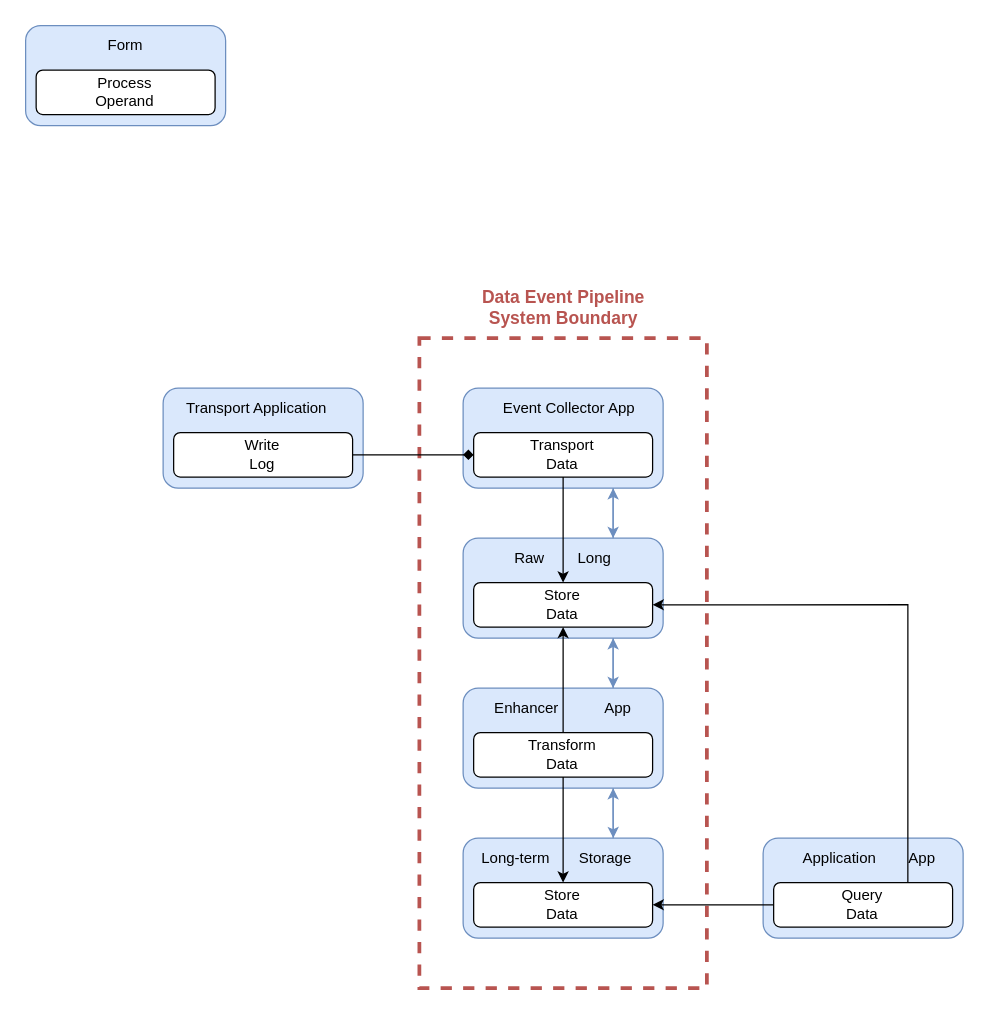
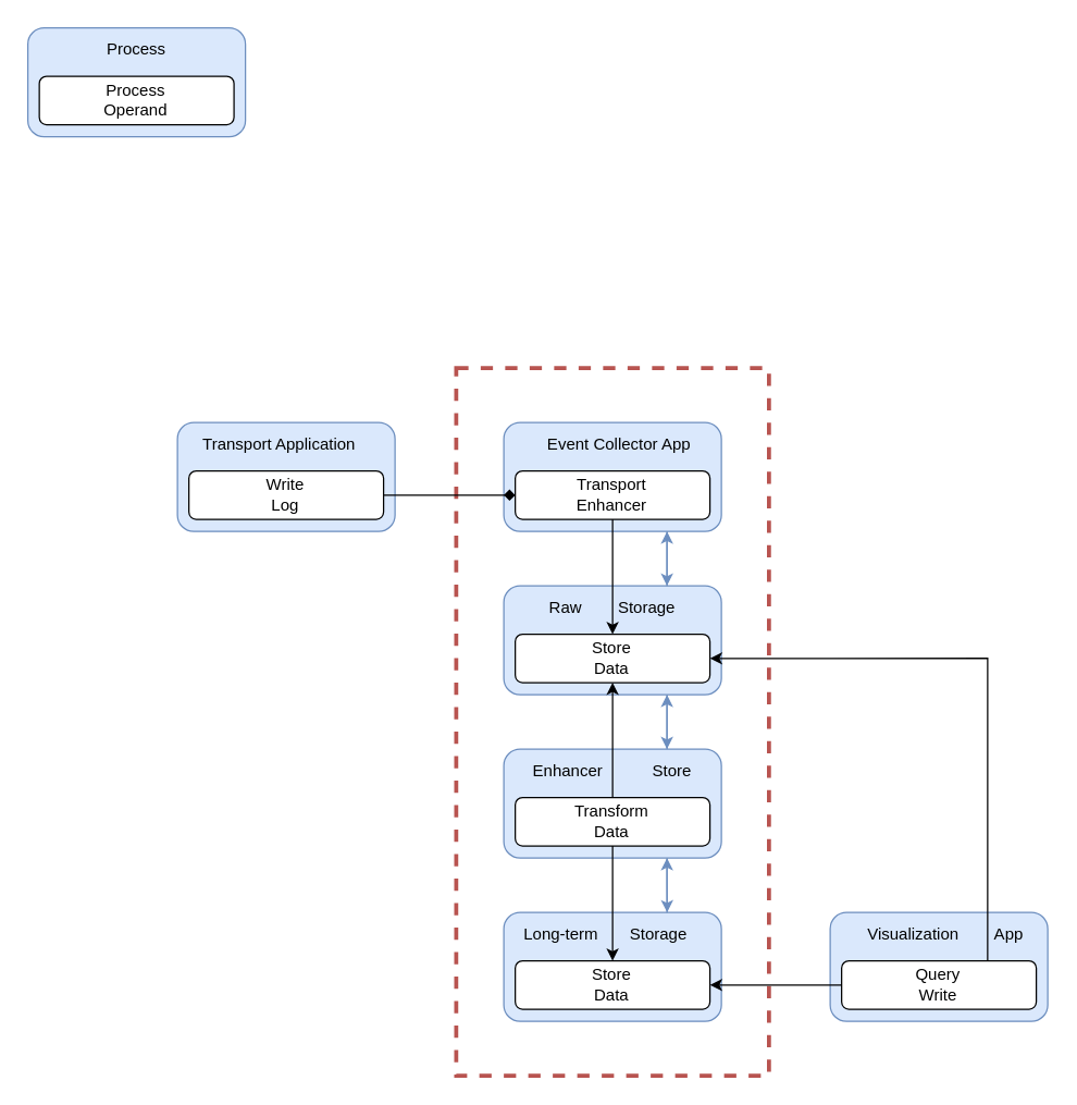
- <mxCell id="6" value="Form" style="text;html=1;strokeColor=none;fillColor=none;align=center;verticalAlign=middle;whiteSpace=wrap;rounded=0;" parent="3" vertex="1"><mxGeometry y="2.667" width="160" height="26.667" as="geometry" /></mxCell>
+ <mxCell id="6" value="Process" style="text;html=1;strokeColor=none;fillColor=none;align=center;verticalAlign=middle;whiteSpace=wrap;rounded=0;" parent="3" vertex="1"><mxGeometry y="2.667" width="160" height="26.667" as="geometry" /></mxCell>
- <mxCell id="33" value="Data Event Pipeline&lt;br style=&quot;font-size: 14px;&quot;&gt;System Boundary" style="text;html=1;strokeColor=none;fillColor=none;align=center;verticalAlign=middle;whiteSpace=wrap;rounded=0;dashed=1;fontSize=14;fontStyle=1;fontColor=#B85450;" parent="1" vertex="1"><mxGeometry x="377.5" y="230" width="145" height="30" as="geometry" /></mxCell>
- <mxCell id="17" value="Transport&lt;br&gt;Data" style="text;html=1;strokeColor=none;fillColor=none;align=center;verticalAlign=middle;whiteSpace=wrap;rounded=0;" parent="13" vertex="1"><mxGeometry x="8.421" y="35.556" width="143.158" height="35.556" as="geometry" /></mxCell>
+ <mxCell id="17" value="Transport&lt;br&gt;Enhancer" style="text;html=1;strokeColor=none;fillColor=none;align=center;verticalAlign=middle;whiteSpace=wrap;rounded=0;" parent="13" vertex="1"><mxGeometry x="8.421" y="35.556" width="143.158" height="35.556" as="geometry" /></mxCell>
- <mxCell id="21" value="Raw&amp;nbsp; &amp;nbsp; &amp;nbsp; &amp;nbsp; Long" style="text;html=1;strokeColor=none;fillColor=none;align=center;verticalAlign=middle;whiteSpace=wrap;rounded=0;" parent="18" vertex="1"><mxGeometry y="2.667" width="160" height="26.667" as="geometry" /></mxCell>
+ <mxCell id="21" value="Raw&amp;nbsp; &amp;nbsp; &amp;nbsp; &amp;nbsp; Storage" style="text;html=1;strokeColor=none;fillColor=none;align=center;verticalAlign=middle;whiteSpace=wrap;rounded=0;" parent="18" vertex="1"><mxGeometry y="2.667" width="160" height="26.667" as="geometry" /></mxCell>
- <mxCell id="38" value="Enhancer&amp;nbsp; &amp;nbsp; &amp;nbsp; &amp;nbsp; &amp;nbsp; &amp;nbsp;App" style="text;html=1;strokeColor=none;fillColor=none;align=center;verticalAlign=middle;whiteSpace=wrap;rounded=0;" parent="1" vertex="1"><mxGeometry x="370" y="552.667" width="160" height="26.667" as="geometry" /></mxCell>
+ <mxCell id="38" value="Enhancer&amp;nbsp; &amp;nbsp; &amp;nbsp; &amp;nbsp; &amp;nbsp; &amp;nbsp;Store" style="text;html=1;strokeColor=none;fillColor=none;align=center;verticalAlign=middle;whiteSpace=wrap;rounded=0;" parent="1" vertex="1"><mxGeometry x="370" y="552.667" width="160" height="26.667" as="geometry" /></mxCell>
- <mxCell id="31" value="Application&amp;nbsp; &amp;nbsp; &amp;nbsp; &amp;nbsp; App" style="text;html=1;strokeColor=none;fillColor=none;align=center;verticalAlign=middle;whiteSpace=wrap;rounded=0;" parent="28" vertex="1"><mxGeometry x="10" y="2.67" width="150" height="26.67" as="geometry" /></mxCell>
+ <mxCell id="31" value="Visualization&amp;nbsp; &amp;nbsp; &amp;nbsp; &amp;nbsp; App" style="text;html=1;strokeColor=none;fillColor=none;align=center;verticalAlign=middle;whiteSpace=wrap;rounded=0;" parent="28" vertex="1"><mxGeometry x="10" y="2.67" width="150" height="26.67" as="geometry" /></mxCell>
- <mxCell id="32" value="Query&lt;br&gt;Data" style="text;html=1;strokeColor=none;fillColor=none;align=center;verticalAlign=middle;whiteSpace=wrap;rounded=0;" parent="28" vertex="1"><mxGeometry x="8.421" y="35.556" width="143.158" height="35.556" as="geometry" /></mxCell>
+ <mxCell id="32" value="Query&lt;br&gt;Write" style="text;html=1;strokeColor=none;fillColor=none;align=center;verticalAlign=middle;whiteSpace=wrap;rounded=0;" parent="28" vertex="1"><mxGeometry x="8.421" y="35.556" width="143.158" height="35.556" as="geometry" /></mxCell>
